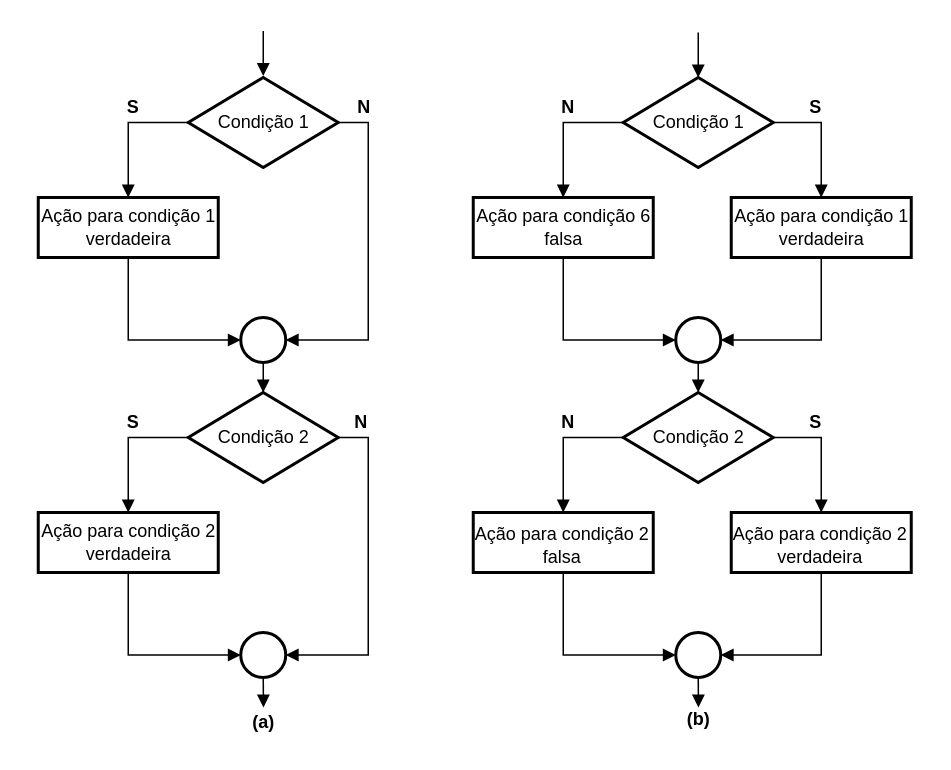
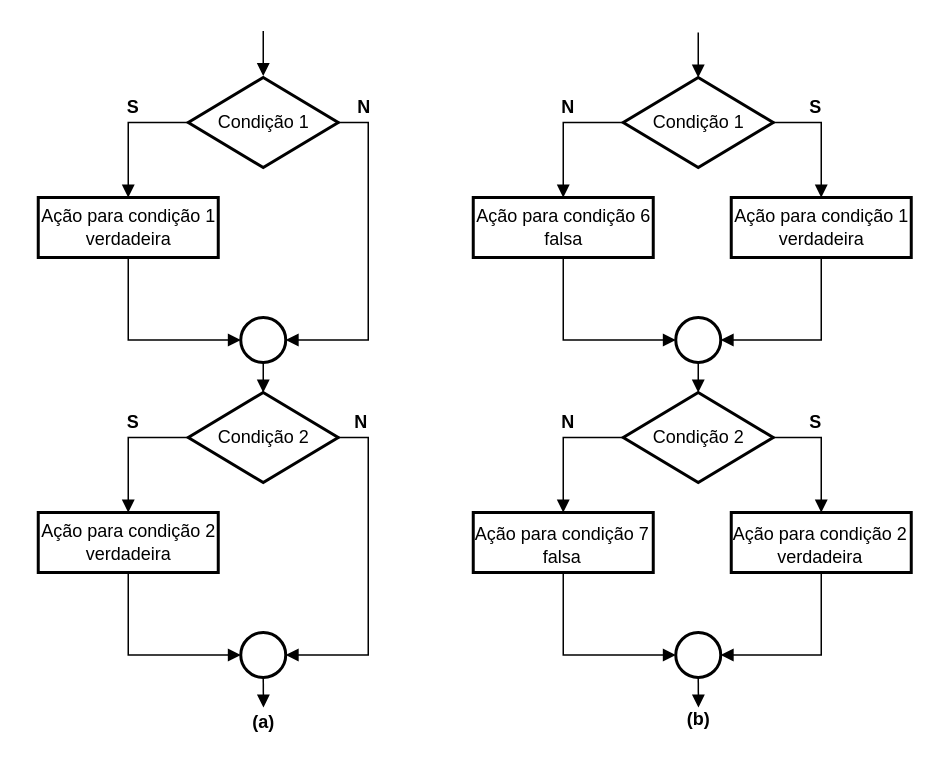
- <mxCell id="45" value="Ação para condição 2&lt;br&gt;falsa" style="text;html=1;align=center;verticalAlign=middle;resizable=0;points=[];autosize=1;strokeColor=none;fillColor=none;" vertex="1" parent="1"><mxGeometry x="309" y="348" width="130" height="30" as="geometry" /></mxCell>
+ <mxCell id="45" value="Ação para condição 7&lt;br&gt;falsa" style="text;html=1;align=center;verticalAlign=middle;resizable=0;points=[];autosize=1;strokeColor=none;fillColor=none;" vertex="1" parent="1"><mxGeometry x="309" y="348" width="130" height="30" as="geometry" /></mxCell>
